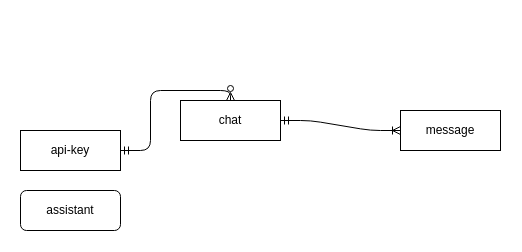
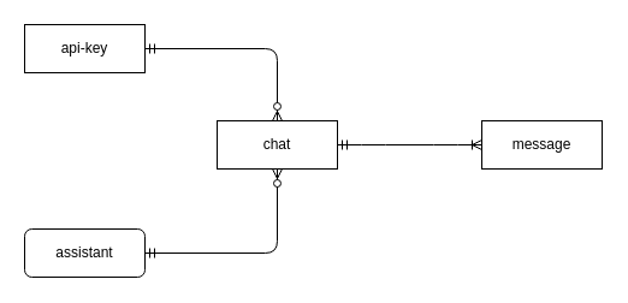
- <mxCell id="2" value="message" style="whiteSpace=wrap;html=1;align=center;" vertex="1" parent="1"><mxGeometry x="400" y="110" width="100" height="40" as="geometry" /></mxCell>
+ <mxCell id="2" value="message" style="whiteSpace=wrap;html=1;align=center;" vertex="1" parent="1"><mxGeometry x="400" y="100" width="100" height="40" as="geometry" /></mxCell>
- <mxCell id="5" value="api-key" style="whiteSpace=wrap;html=1;align=center;" vertex="1" parent="1"><mxGeometry x="20" y="130" width="100" height="40" as="geometry" /></mxCell>
+ <mxCell id="5" value="api-key" style="whiteSpace=wrap;html=1;align=center;" vertex="1" parent="1"><mxGeometry x="20" y="20" width="100" height="40" as="geometry" /></mxCell>
+ <mxCell id="7" value="" style="edgeStyle=orthogonalEdgeStyle;fontSize=12;html=1;endArrow=ERzeroToMany;endFill=1;exitX=1;exitY=0.5;exitDx=0;exitDy=0;entryX=0.5;entryY=1;entryDx=0;entryDy=0;startArrow=ERmandOne;startFill=0;" edge="1" parent="1" source="4" target="3"><mxGeometry width="100" height="100" relative="1" as="geometry"><mxPoint x="250" y="270" as="sourcePoint" /><mxPoint x="350" y="170" as="targetPoint" /></mxGeometry></mxCell>
